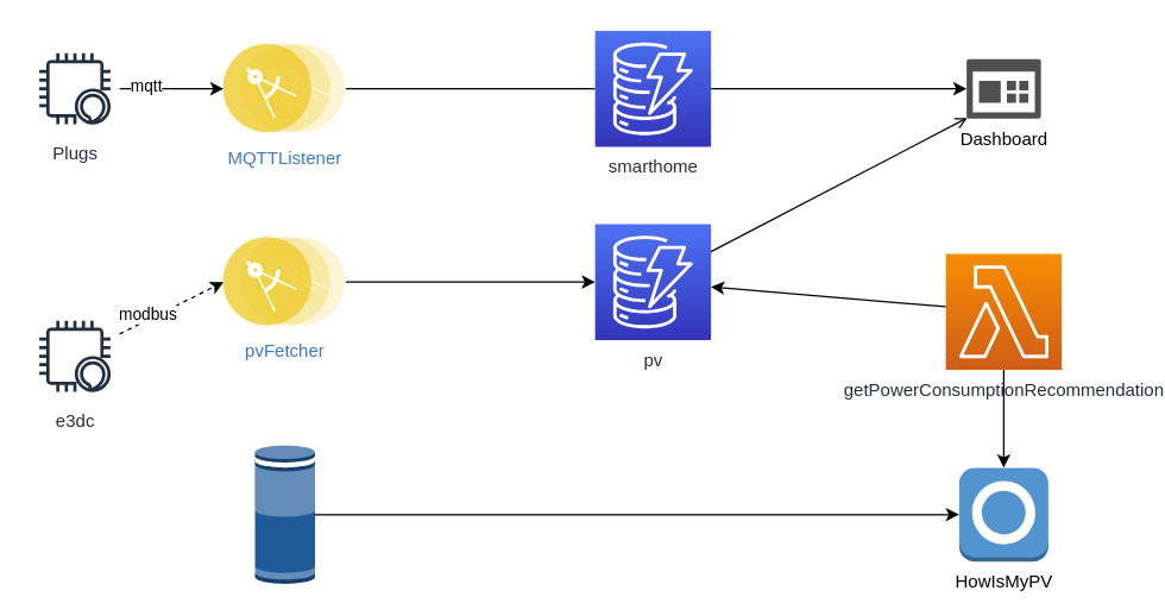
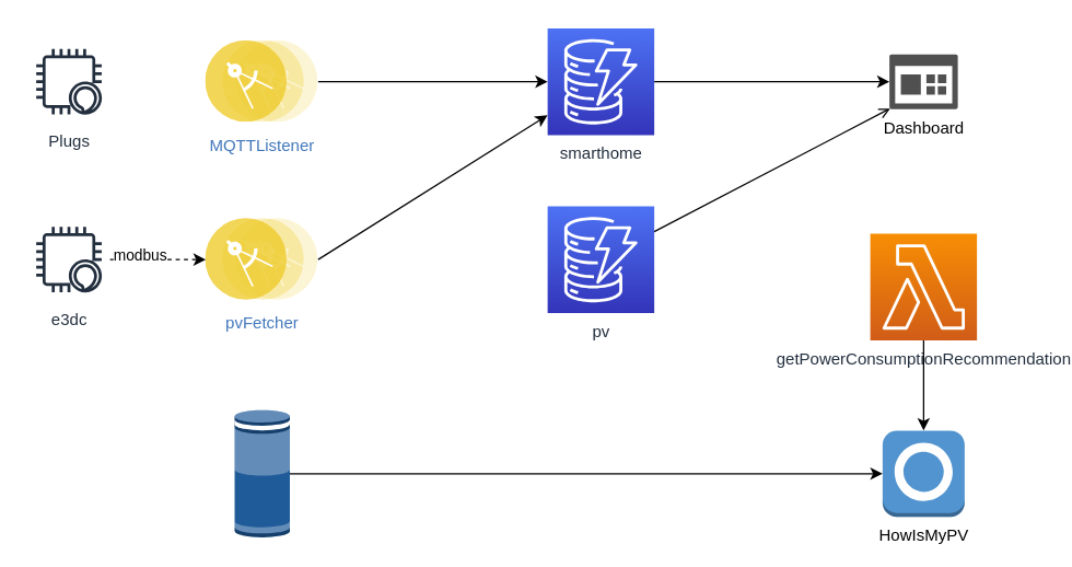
- <mxCell id="6" value="" style="endArrow=classic;html=1;entryX=0;entryY=0.5;entryDx=0;entryDy=0;" edge="1" parent="1" source="5" target="3"><mxGeometry width="50" height="50" relative="1" as="geometry"><mxPoint x="130" y="300" as="sourcePoint" /><mxPoint x="180" y="250" as="targetPoint" /></mxGeometry></mxCell>
- <mxCell id="7" value="mqtt" style="edgeLabel;html=1;align=center;verticalAlign=middle;resizable=0;points=[];" vertex="1" connectable="0" parent="6"><mxGeometry x="-0.521" y="2" relative="1" as="geometry"><mxPoint y="-1" as="offset" /></mxGeometry></mxCell>
- <mxCell id="4" value="" style="endArrow=none;html=1;exitX=1;exitY=0.5;exitDx=0;exitDy=0;" edge="1" parent="1" source="3" target="2"><mxGeometry width="50" height="50" relative="1" as="geometry"><mxPoint x="420" y="210" as="sourcePoint" /><mxPoint x="470" y="160" as="targetPoint" /></mxGeometry></mxCell>
+ <mxCell id="4" value="" style="endArrow=classic;html=1;exitX=1;exitY=0.5;exitDx=0;exitDy=0;" edge="1" parent="1" source="3" target="2"><mxGeometry width="50" height="50" relative="1" as="geometry"><mxPoint x="420" y="210" as="sourcePoint" /><mxPoint x="470" y="160" as="targetPoint" /></mxGeometry></mxCell>
- <mxCell id="15" value="" style="endArrow=classic;html=1;exitX=1;exitY=0.5;exitDx=0;exitDy=0;" edge="1" parent="1" source="11" target="10"><mxGeometry width="50" height="50" relative="1" as="geometry"><mxPoint x="340" y="350" as="sourcePoint" /><mxPoint x="390" y="300" as="targetPoint" /></mxGeometry></mxCell>
+ <mxCell id="15" value="" style="endArrow=classic;html=1;exitX=1;exitY=0.5;exitDx=0;exitDy=0;" edge="1" parent="1" source="11" target="2"><mxGeometry width="50" height="50" relative="1" as="geometry"><mxPoint x="340" y="350" as="sourcePoint" /><mxPoint x="390" y="300" as="targetPoint" /></mxGeometry></mxCell>
- <mxCell id="18" value="" style="endArrow=classic;html=1;" edge="1" parent="1" source="17" target="10"><mxGeometry width="50" height="50" relative="1" as="geometry"><mxPoint x="640" y="380" as="sourcePoint" /><mxPoint x="690" y="330" as="targetPoint" /></mxGeometry></mxCell>
- <mxCell id="12" value="e3dc&lt;br&gt;" style="outlineConnect=0;fontColor=#232F3E;gradientColor=none;strokeColor=#232F3E;fillColor=#ffffff;dashed=0;verticalLabelPosition=bottom;verticalAlign=top;align=center;html=1;fontSize=12;fontStyle=0;aspect=fixed;shape=mxgraph.aws4.resourceIcon;resIcon=mxgraph.aws4.alexa_enabled_device;" vertex="1" parent="1"><mxGeometry x="20" y="209" width="60" height="60" as="geometry" /></mxCell>
+ <mxCell id="12" value="e3dc&lt;br&gt;" style="outlineConnect=0;fontColor=#232F3E;gradientColor=none;strokeColor=#232F3E;fillColor=#ffffff;dashed=0;verticalLabelPosition=bottom;verticalAlign=top;align=center;html=1;fontSize=12;fontStyle=0;aspect=fixed;shape=mxgraph.aws4.resourceIcon;resIcon=mxgraph.aws4.alexa_enabled_device;" vertex="1" parent="1"><mxGeometry x="20" y="159" width="60" height="60" as="geometry" /></mxCell>
